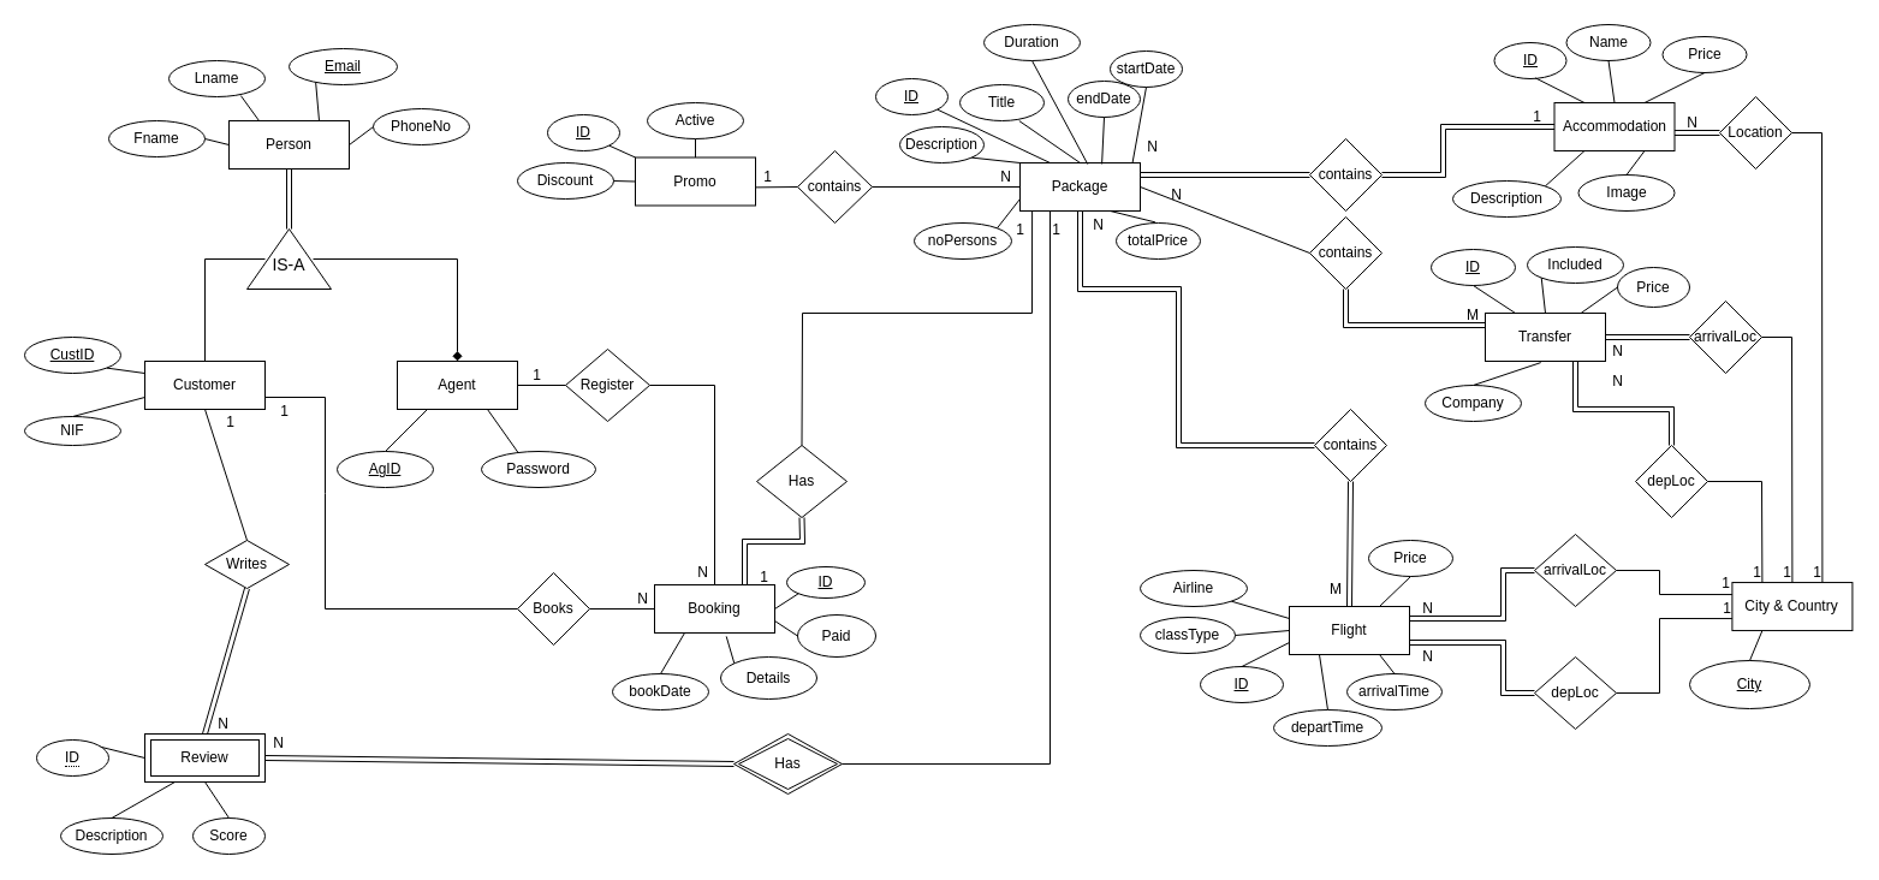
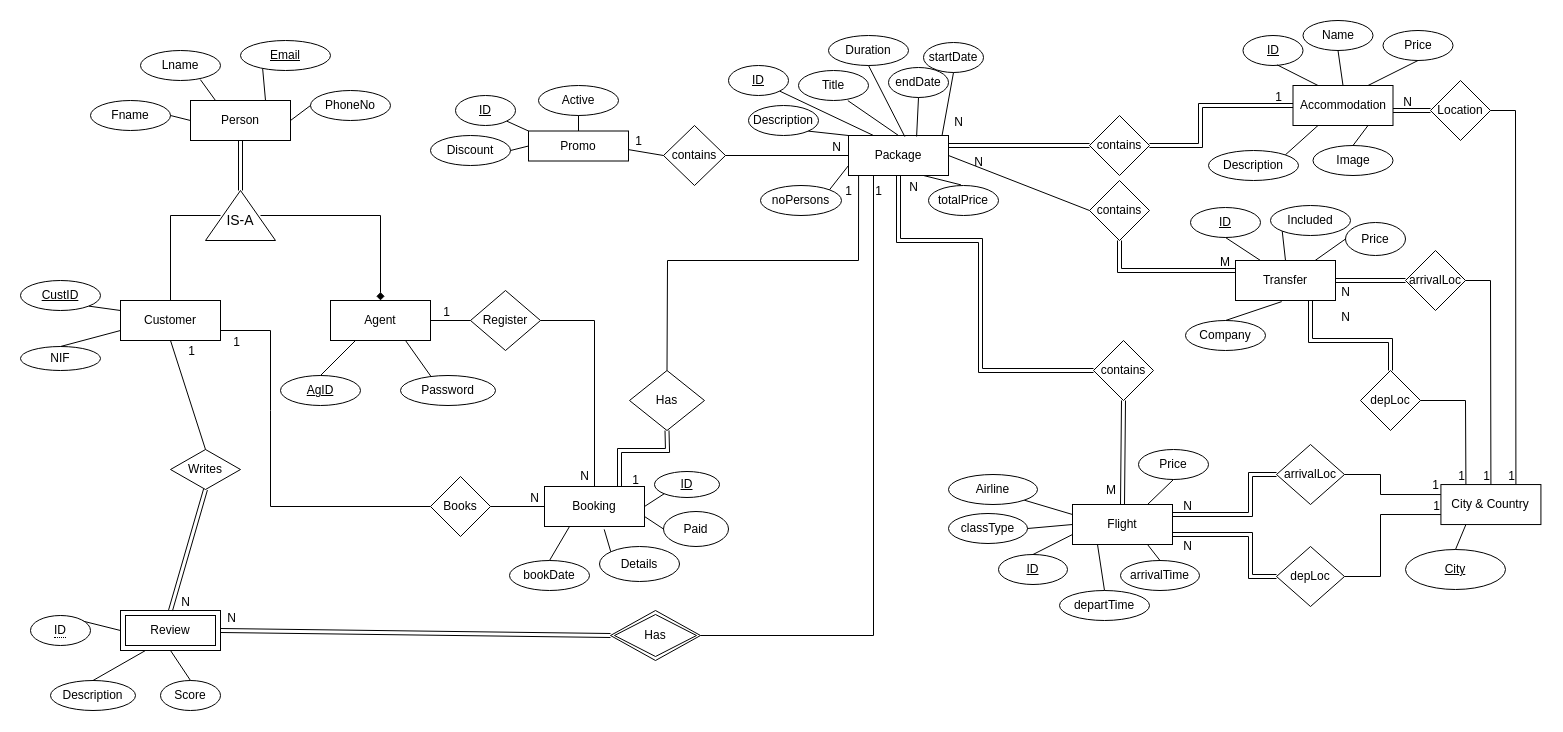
- <mxCell id="24" value="Duration" style="ellipse;whiteSpace=wrap;html=1;align=center;" vertex="1" parent="1"><mxGeometry x="818" y="20" width="80" height="30" as="geometry" /></mxCell>
+ <mxCell id="24" value="Duration" style="ellipse;whiteSpace=wrap;html=1;align=center;" vertex="1" parent="1"><mxGeometry x="828" y="35" width="80" height="30" as="geometry" /></mxCell>
- <mxCell id="81" value="Promo" style="whiteSpace=wrap;html=1;align=center;" vertex="1" parent="1"><mxGeometry x="528" y="130.5" width="100" height="40" as="geometry" /></mxCell>
+ <mxCell id="81" value="Promo" style="whiteSpace=wrap;html=1;align=center;" vertex="1" parent="1"><mxGeometry x="528" y="130.5" width="100" height="30" as="geometry" /></mxCell>
